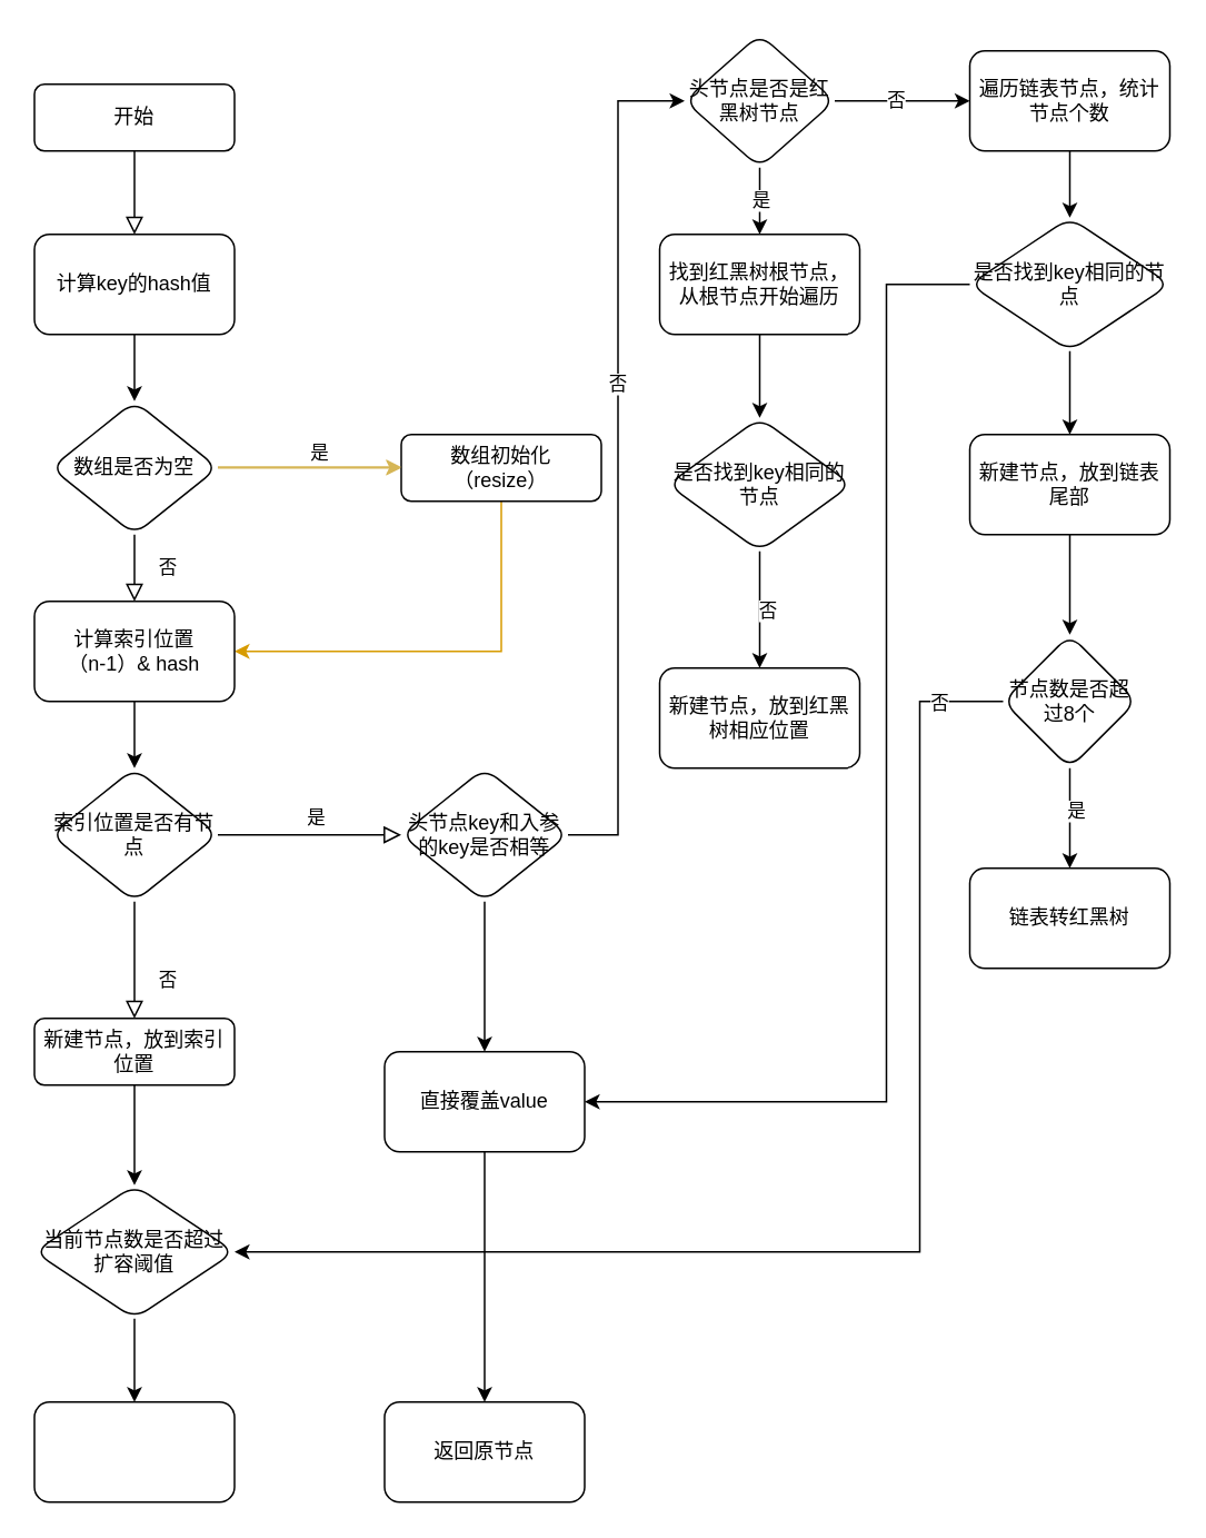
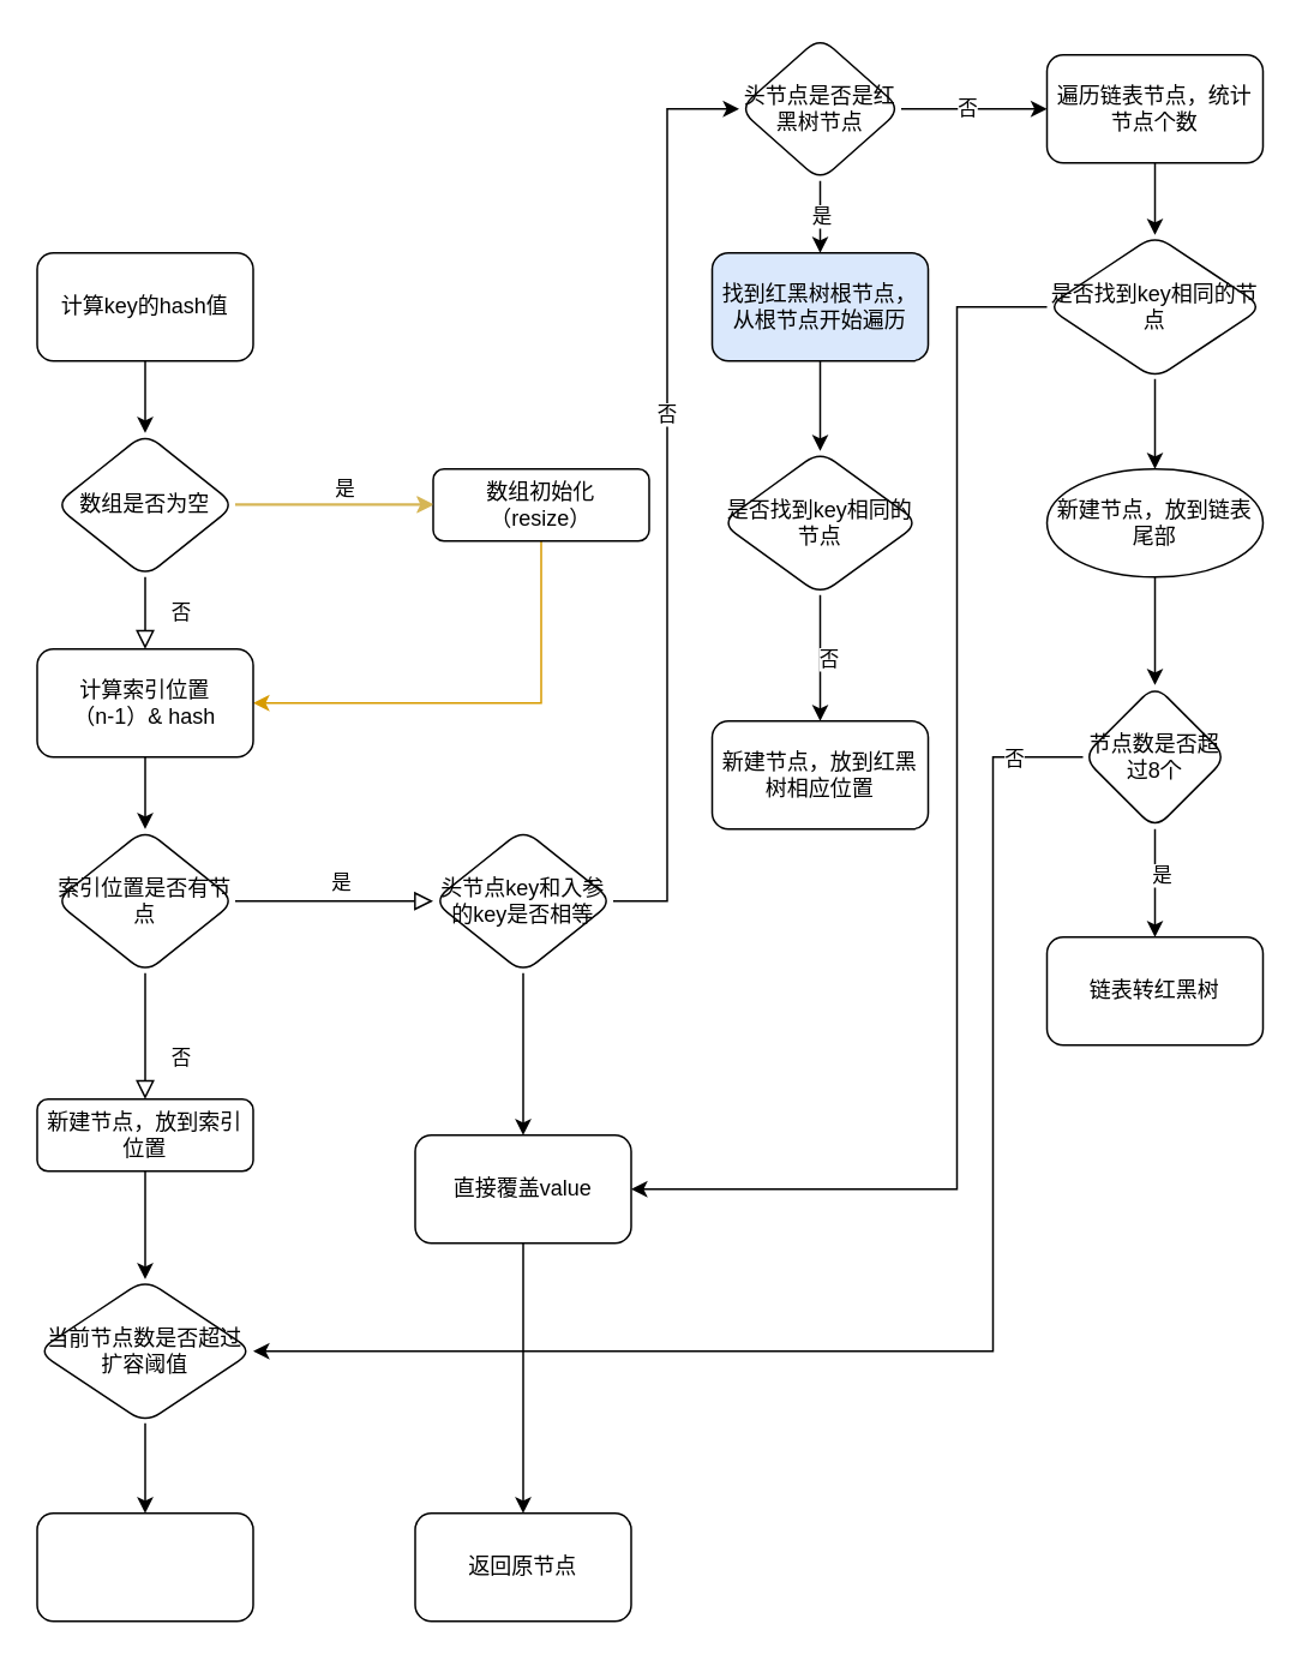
- <mxCell id="3" value="开始" style="rounded=1;whiteSpace=wrap;html=1;fontSize=12;glass=0;strokeWidth=1;shadow=0;" parent="1" vertex="1"><mxGeometry x="20" y="50" width="120" height="40" as="geometry" /></mxCell>
- <mxCell id="2" value="" style="rounded=0;html=1;jettySize=auto;orthogonalLoop=1;fontSize=11;endArrow=block;endFill=0;endSize=8;strokeWidth=1;shadow=0;labelBackgroundColor=none;edgeStyle=orthogonalEdgeStyle;" parent="1" source="3" target="15" edge="1"><mxGeometry relative="1" as="geometry" /></mxCell>
- <mxCell id="30" value="找到红黑树根节点，从根节点开始遍历" style="rounded=1;whiteSpace=wrap;html=1;" vertex="1" parent="1"><mxGeometry x="395" y="140" width="120" height="60" as="geometry" /></mxCell>
+ <mxCell id="30" value="找到红黑树根节点，从根节点开始遍历" style="rounded=1;whiteSpace=wrap;html=1;fillColor=#dae8fc;" vertex="1" parent="1"><mxGeometry x="395" y="140" width="120" height="60" as="geometry" /></mxCell>
- <mxCell id="43" value="新建节点，放到链表尾部" style="whiteSpace=wrap;html=1;rounded=1;shadow=0;strokeWidth=1;glass=0;" vertex="1" parent="1"><mxGeometry x="581" y="260" width="120" height="60" as="geometry" /></mxCell>
+ <mxCell id="43" value="新建节点，放到链表尾部" style="ellipse;whiteSpace=wrap;html=1;shadow=0;strokeWidth=1;glass=0;" vertex="1" parent="1"><mxGeometry x="581" y="260" width="120" height="60" as="geometry" /></mxCell>
